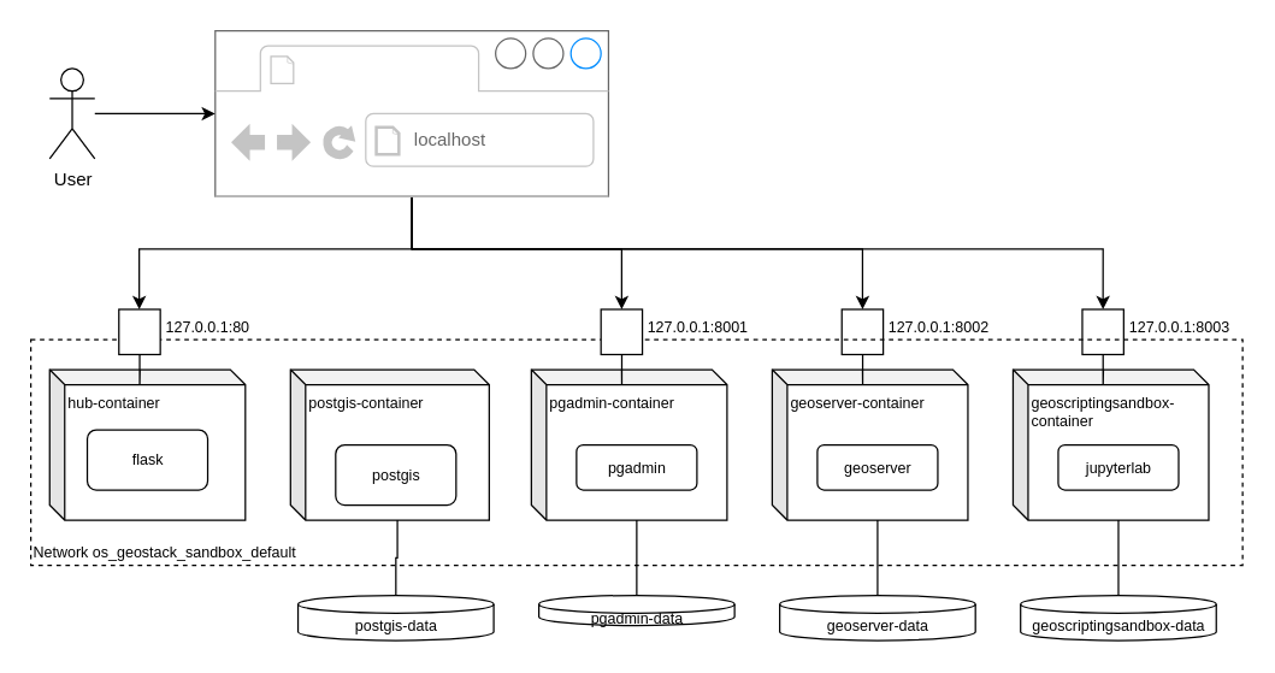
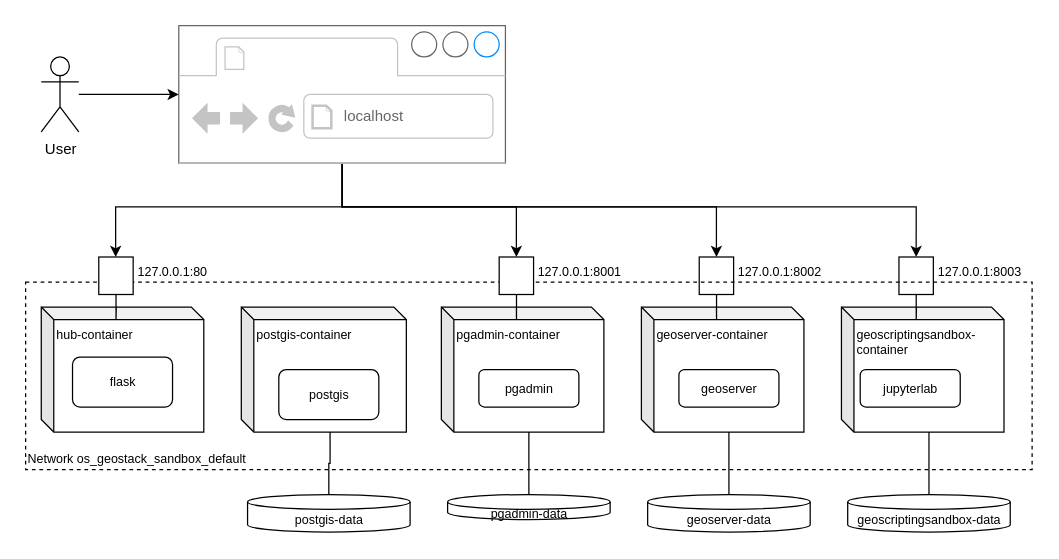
- <mxCell id="10" value="jupyterlab" style="rounded=1;whiteSpace=wrap;html=1;fontSize=10;" vertex="1" parent="2"><mxGeometry x="682.5" y="275" width="80" height="30" as="geometry" /></mxCell>
+ <mxCell id="10" value="jupyterlab" style="rounded=1;whiteSpace=wrap;html=1;fontSize=10;" vertex="1" parent="2"><mxGeometry x="667.5" y="275" width="80" height="30" as="geometry" /></mxCell>
